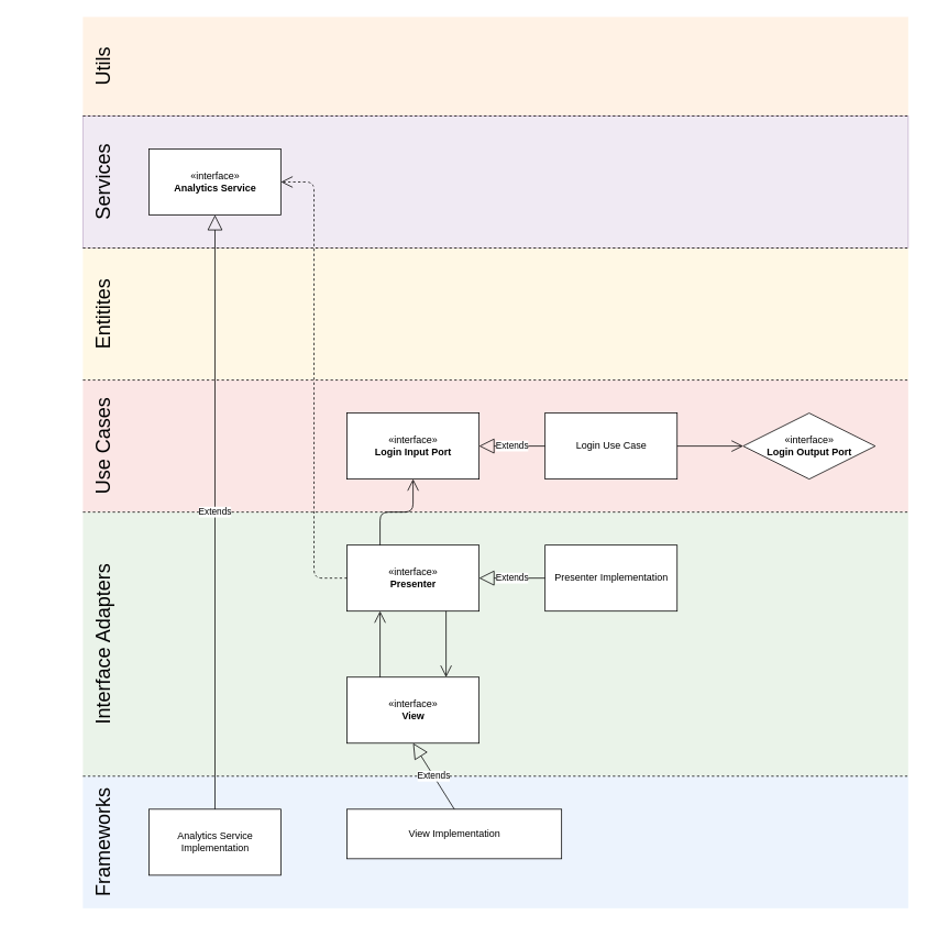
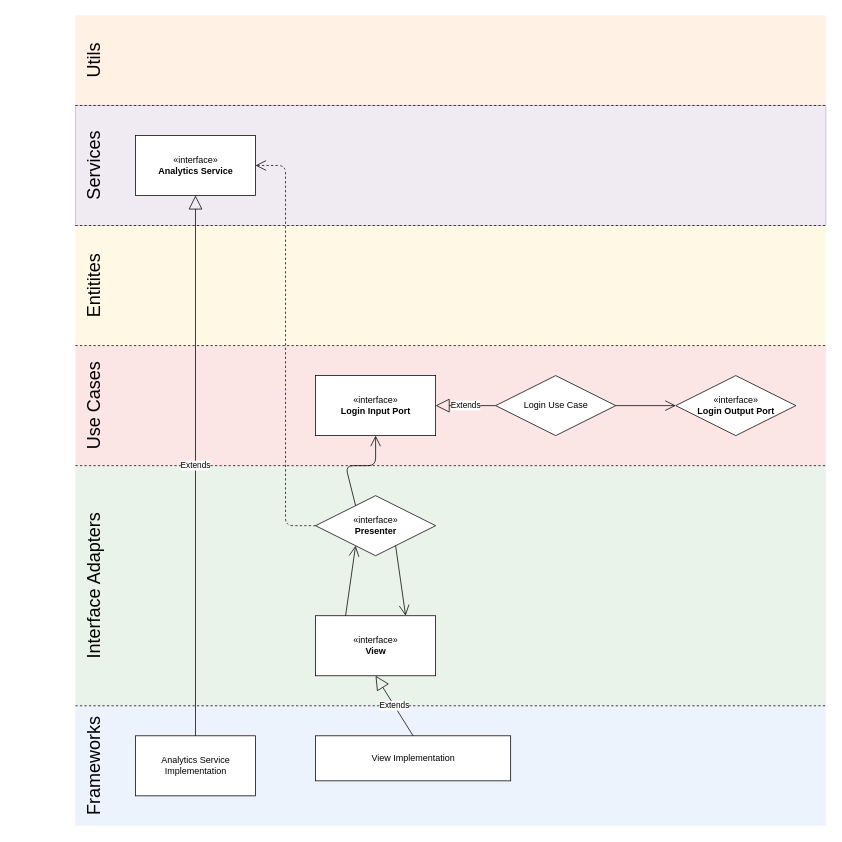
- <mxCell id="28" value="Login Use Case" style="html=1;" vertex="1" parent="1"><mxGeometry x="660" y="500" width="160" height="80" as="geometry" /></mxCell>
+ <mxCell id="28" value="Login Use Case" style="rhombus;html=1;" vertex="1" parent="1"><mxGeometry x="660" y="500" width="160" height="80" as="geometry" /></mxCell>
- <mxCell id="19" value="«interface»&lt;br&gt;&lt;b&gt;Presenter&lt;/b&gt;" style="html=1;" vertex="1" parent="1"><mxGeometry x="420" y="660" width="160" height="80" as="geometry" /></mxCell>
+ <mxCell id="19" value="«interface»&lt;br&gt;&lt;b&gt;Presenter&lt;/b&gt;" style="rhombus;html=1;" vertex="1" parent="1"><mxGeometry x="420" y="660" width="160" height="80" as="geometry" /></mxCell>
- <mxCell id="21" value="Extends" style="endArrow=block;endSize=16;endFill=0;html=1;exitX=0;exitY=0.5;exitDx=0;exitDy=0;entryX=1;entryY=0.5;entryDx=0;entryDy=0;" edge="1" parent="1" source="20" target="19"><mxGeometry width="160" relative="1" as="geometry"><mxPoint x="810" y="800" as="sourcePoint" /><mxPoint x="970" y="800" as="targetPoint" /></mxGeometry></mxCell>
- <mxCell id="20" value="Presenter Implementation" style="html=1;" vertex="1" parent="1"><mxGeometry x="660" y="660" width="160" height="80" as="geometry" /></mxCell>
